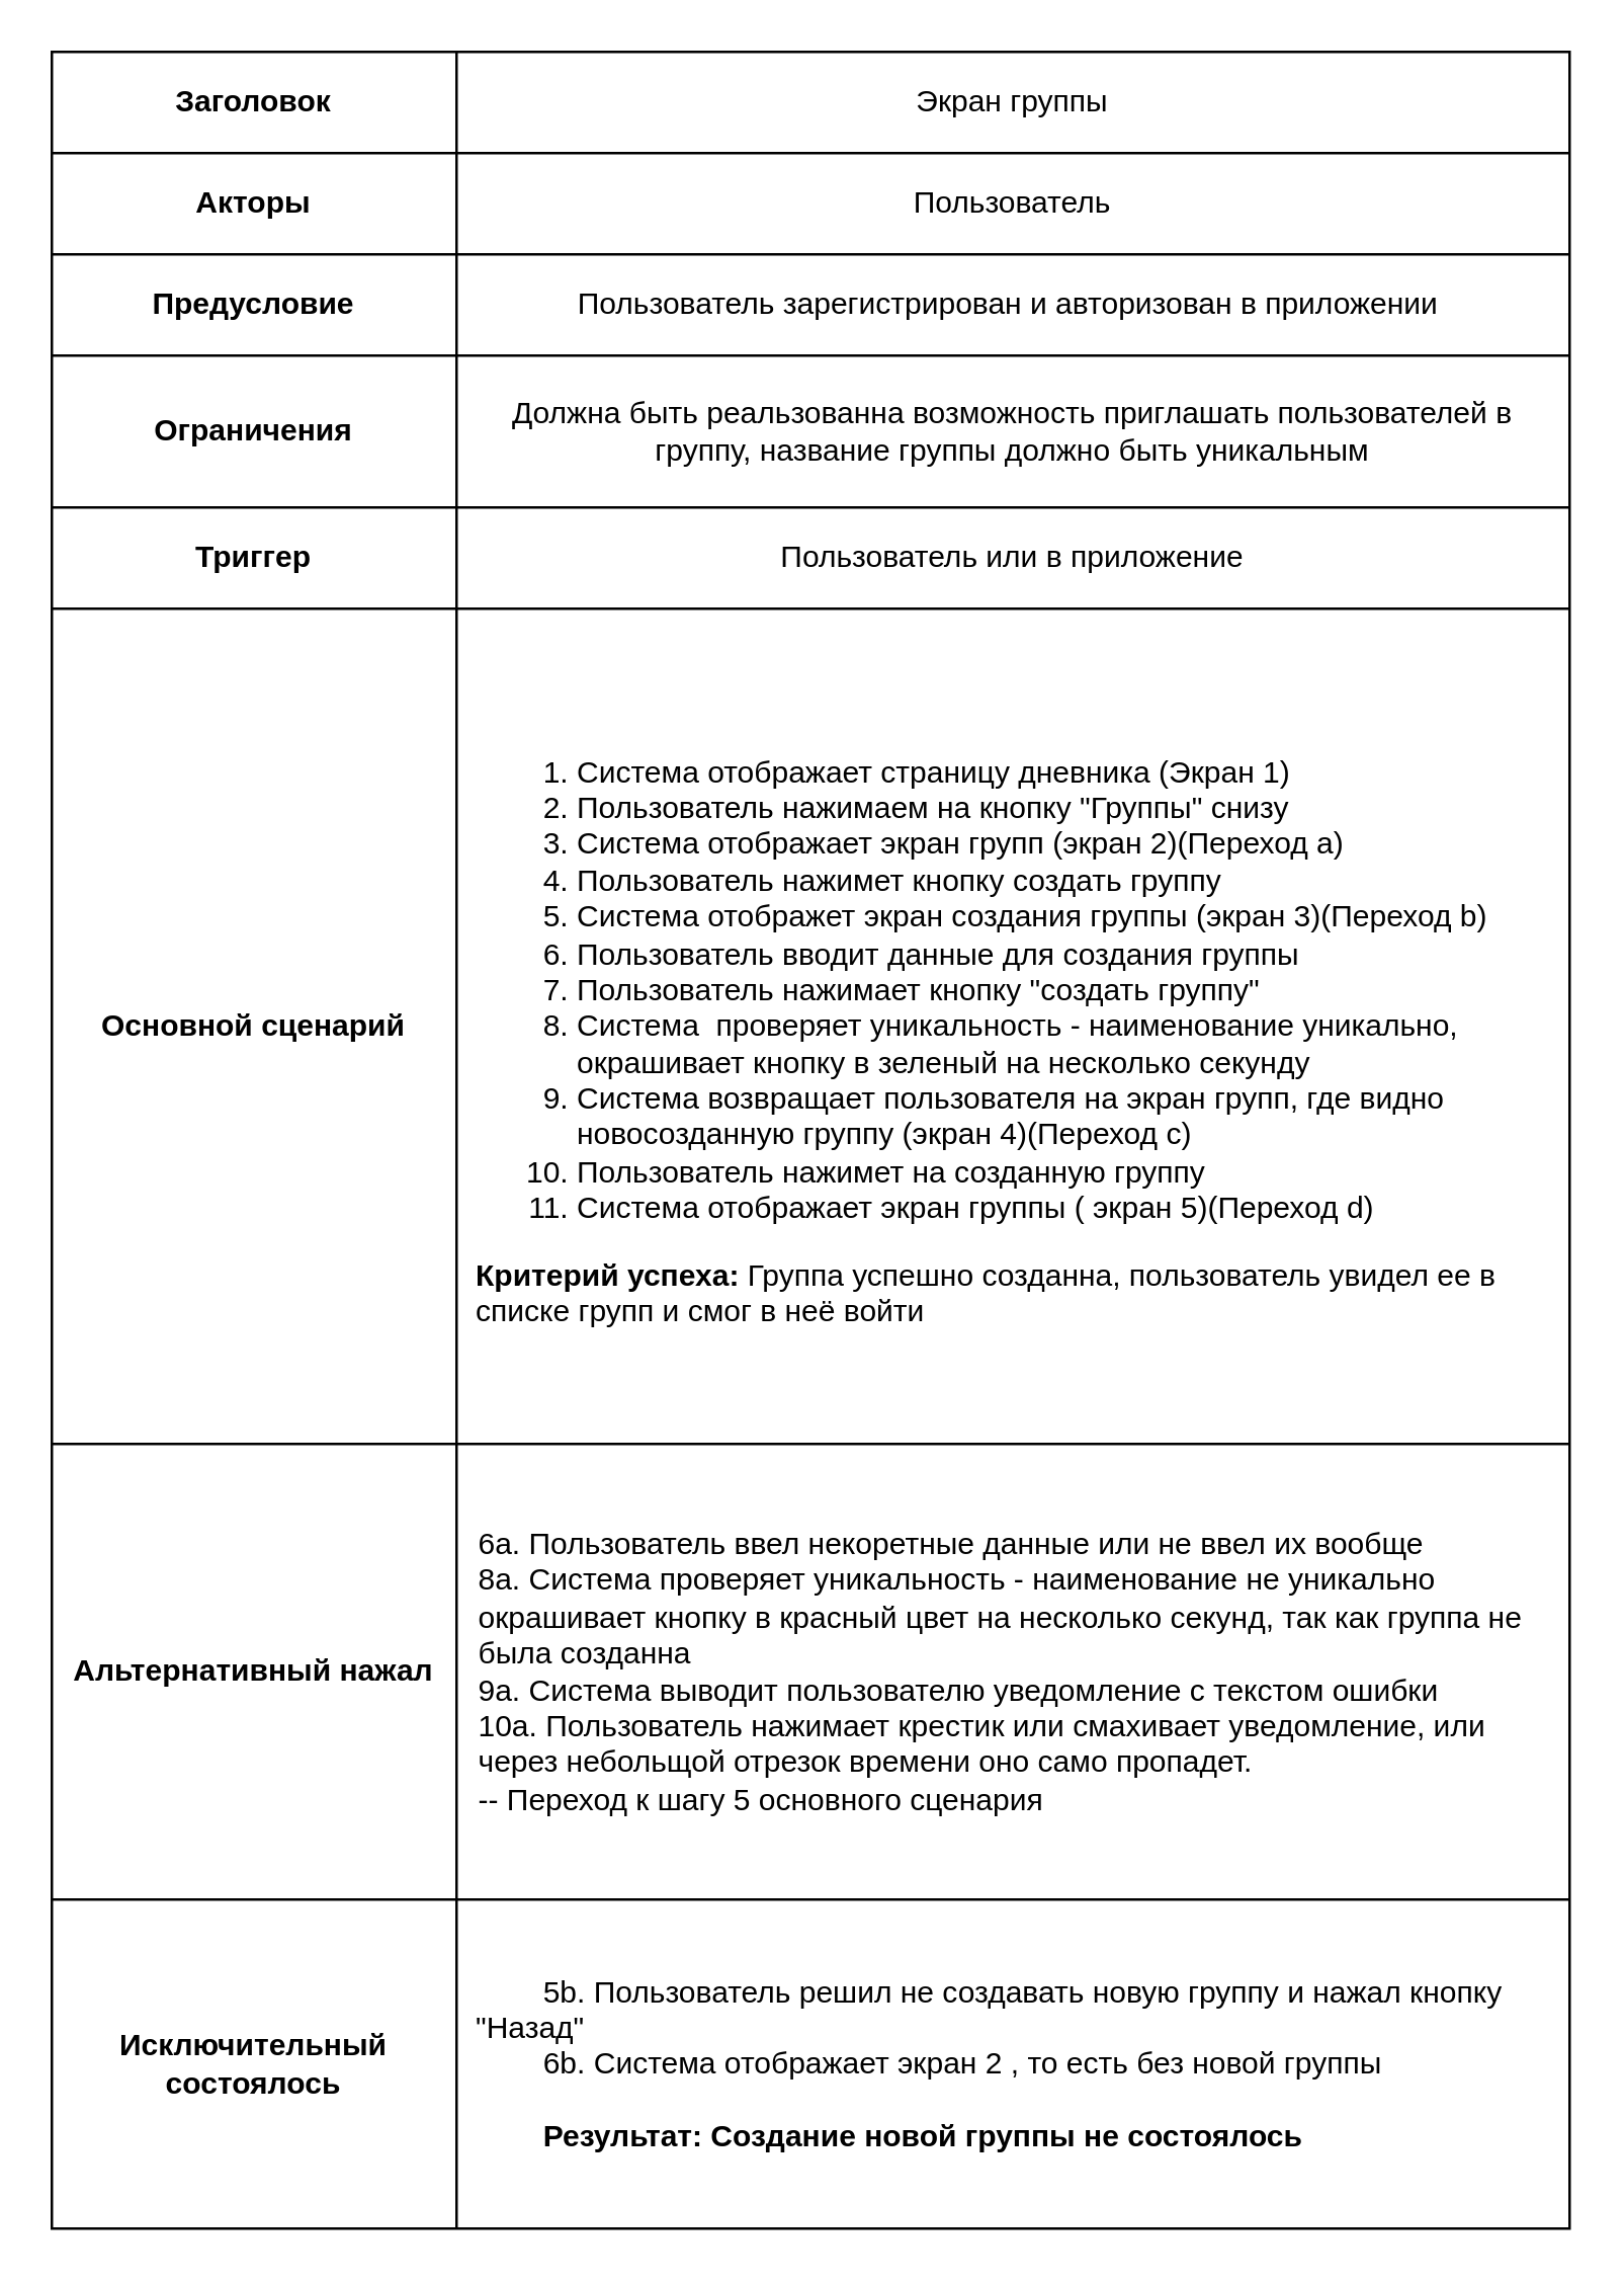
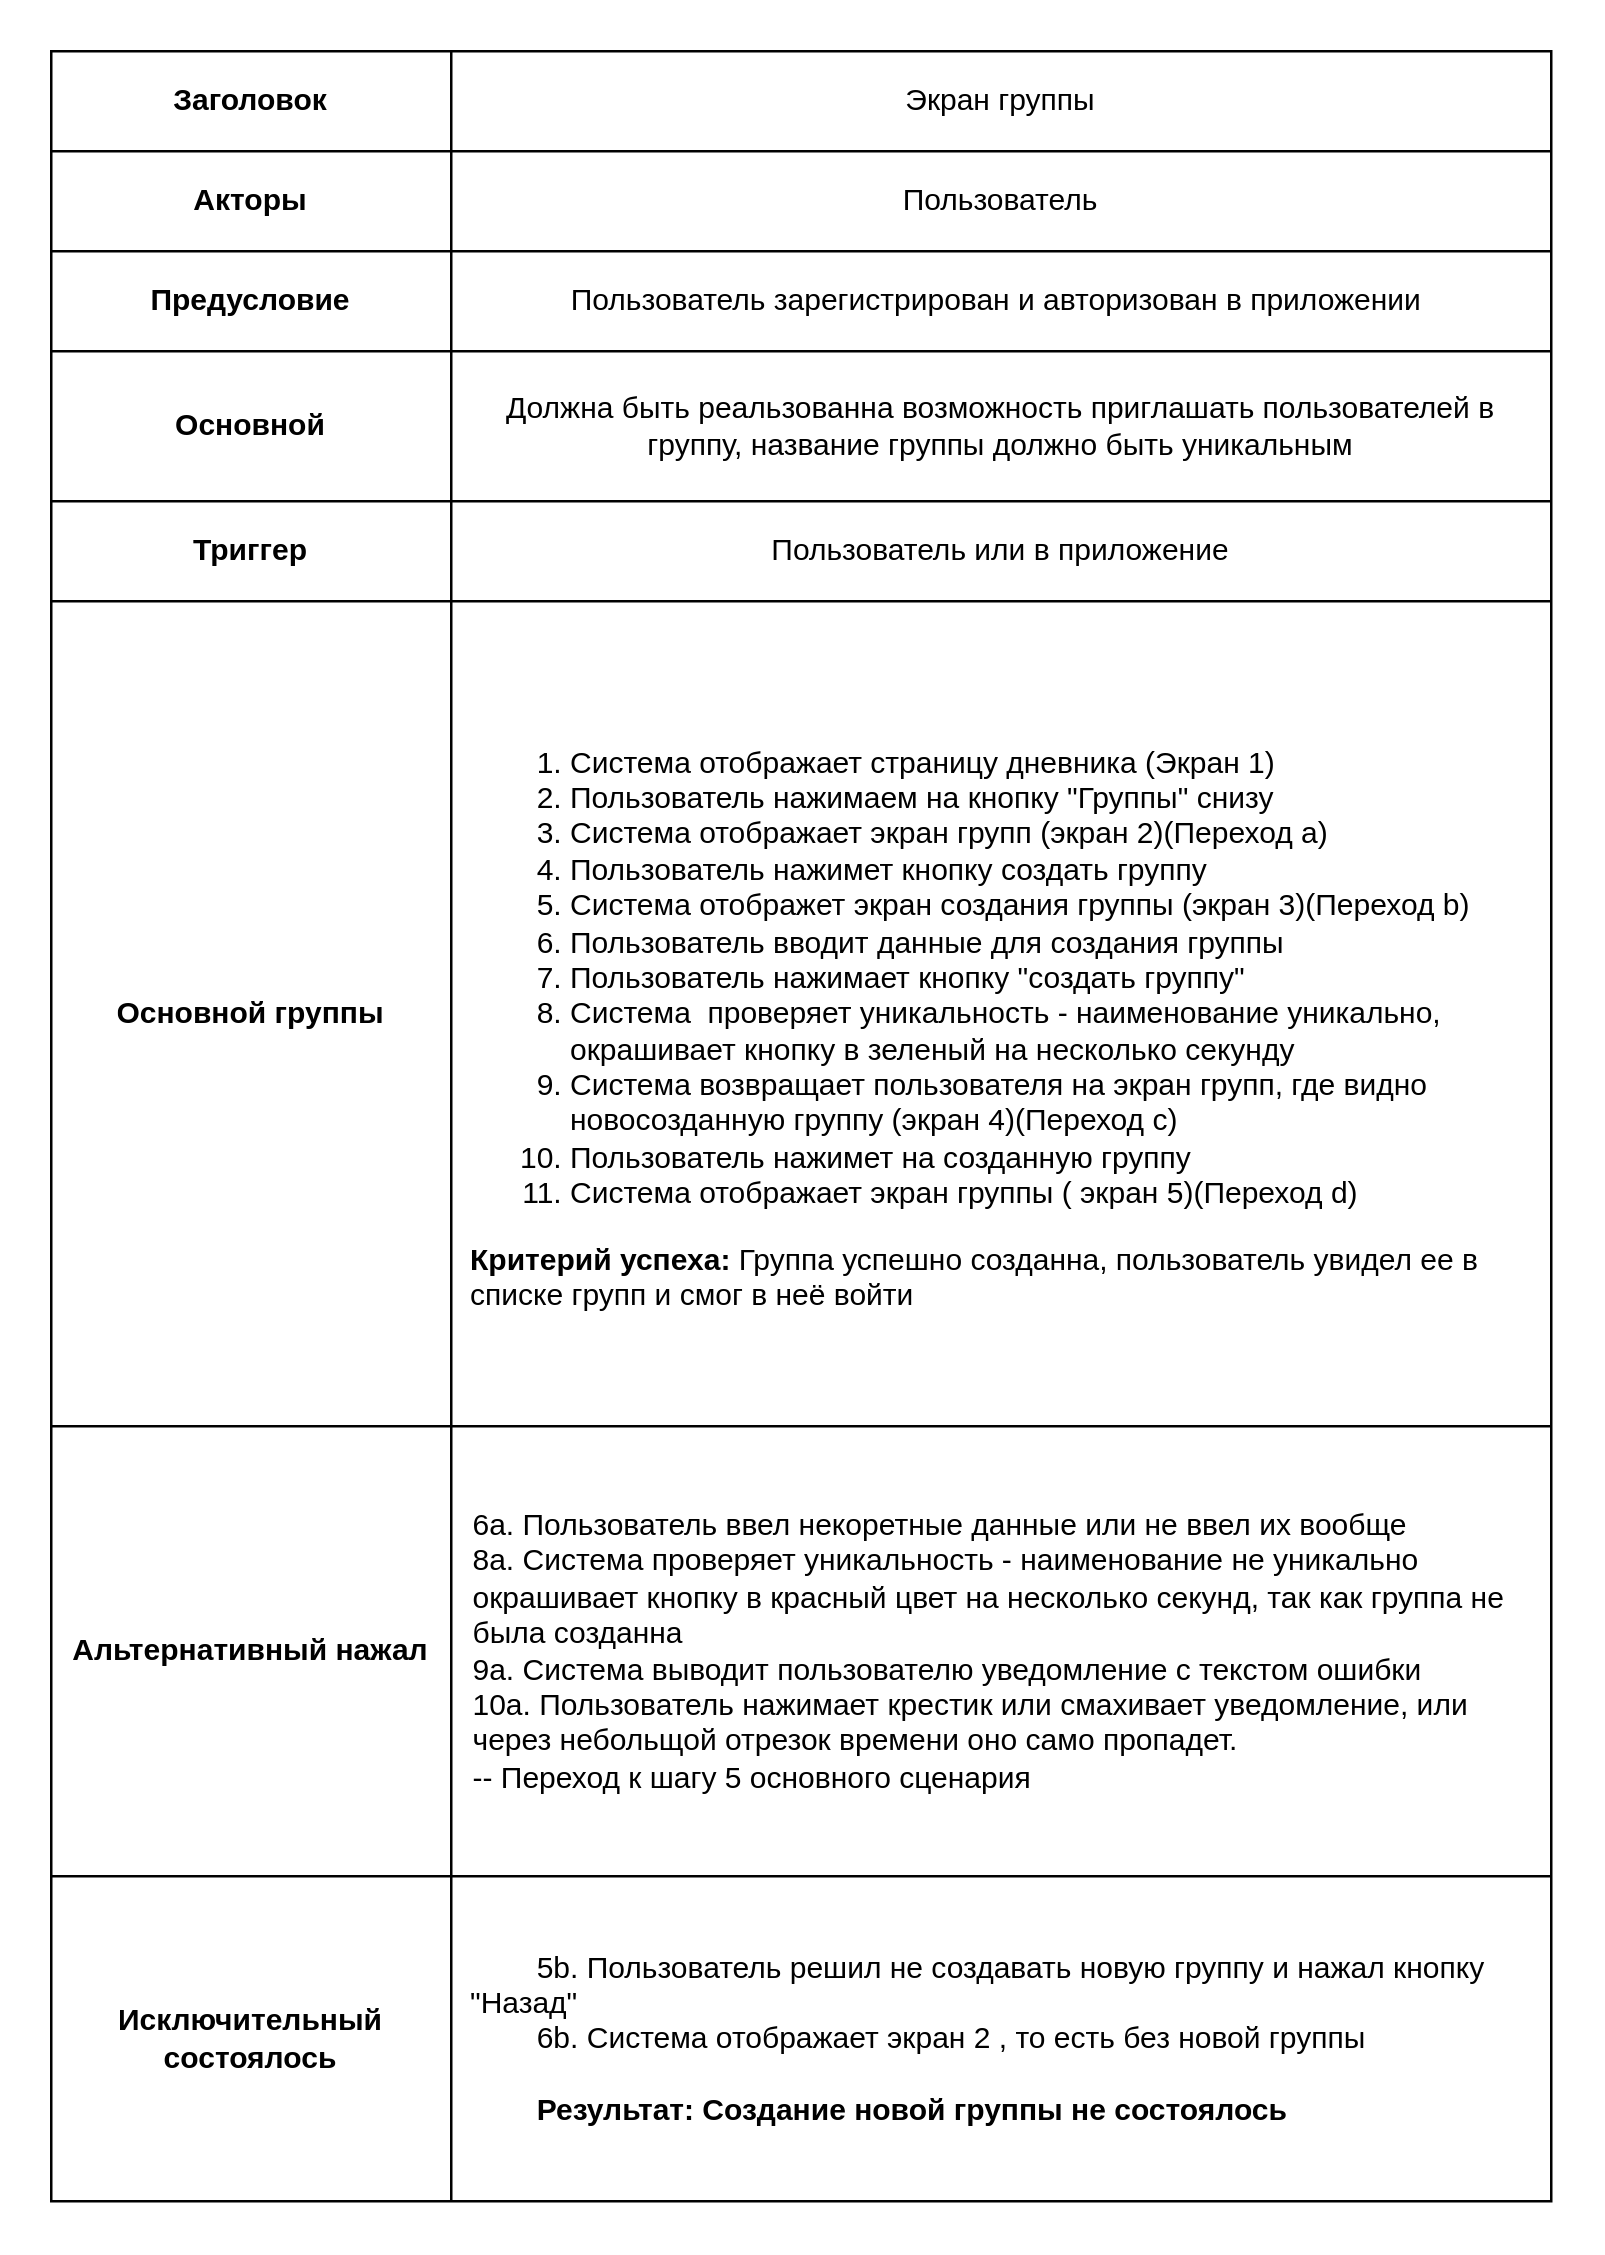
- <mxCell id="13" value="&lt;b&gt;Ограничения&lt;/b&gt;" style="shape=partialRectangle;html=1;whiteSpace=wrap;connectable=0;strokeColor=inherit;overflow=hidden;fillColor=none;top=0;left=0;bottom=0;right=0;pointerEvents=1;" parent="12" vertex="1"><mxGeometry width="160" height="60" as="geometry"><mxRectangle width="160" height="60" as="alternateBounds" /></mxGeometry></mxCell>
+ <mxCell id="13" value="&lt;b&gt;Основной&lt;/b&gt;" style="shape=partialRectangle;html=1;whiteSpace=wrap;connectable=0;strokeColor=inherit;overflow=hidden;fillColor=none;top=0;left=0;bottom=0;right=0;pointerEvents=1;" parent="12" vertex="1"><mxGeometry width="160" height="60" as="geometry"><mxRectangle width="160" height="60" as="alternateBounds" /></mxGeometry></mxCell>
- <mxCell id="19" value="&lt;b&gt;Основной сценарий&lt;/b&gt;" style="shape=partialRectangle;html=1;whiteSpace=wrap;connectable=0;strokeColor=inherit;overflow=hidden;fillColor=none;top=0;left=0;bottom=0;right=0;pointerEvents=1;" parent="18" vertex="1"><mxGeometry width="160" height="330" as="geometry"><mxRectangle width="160" height="330" as="alternateBounds" /></mxGeometry></mxCell>
+ <mxCell id="19" value="&lt;b&gt;Основной группы&lt;/b&gt;" style="shape=partialRectangle;html=1;whiteSpace=wrap;connectable=0;strokeColor=inherit;overflow=hidden;fillColor=none;top=0;left=0;bottom=0;right=0;pointerEvents=1;" parent="18" vertex="1"><mxGeometry width="160" height="330" as="geometry"><mxRectangle width="160" height="330" as="alternateBounds" /></mxGeometry></mxCell>
